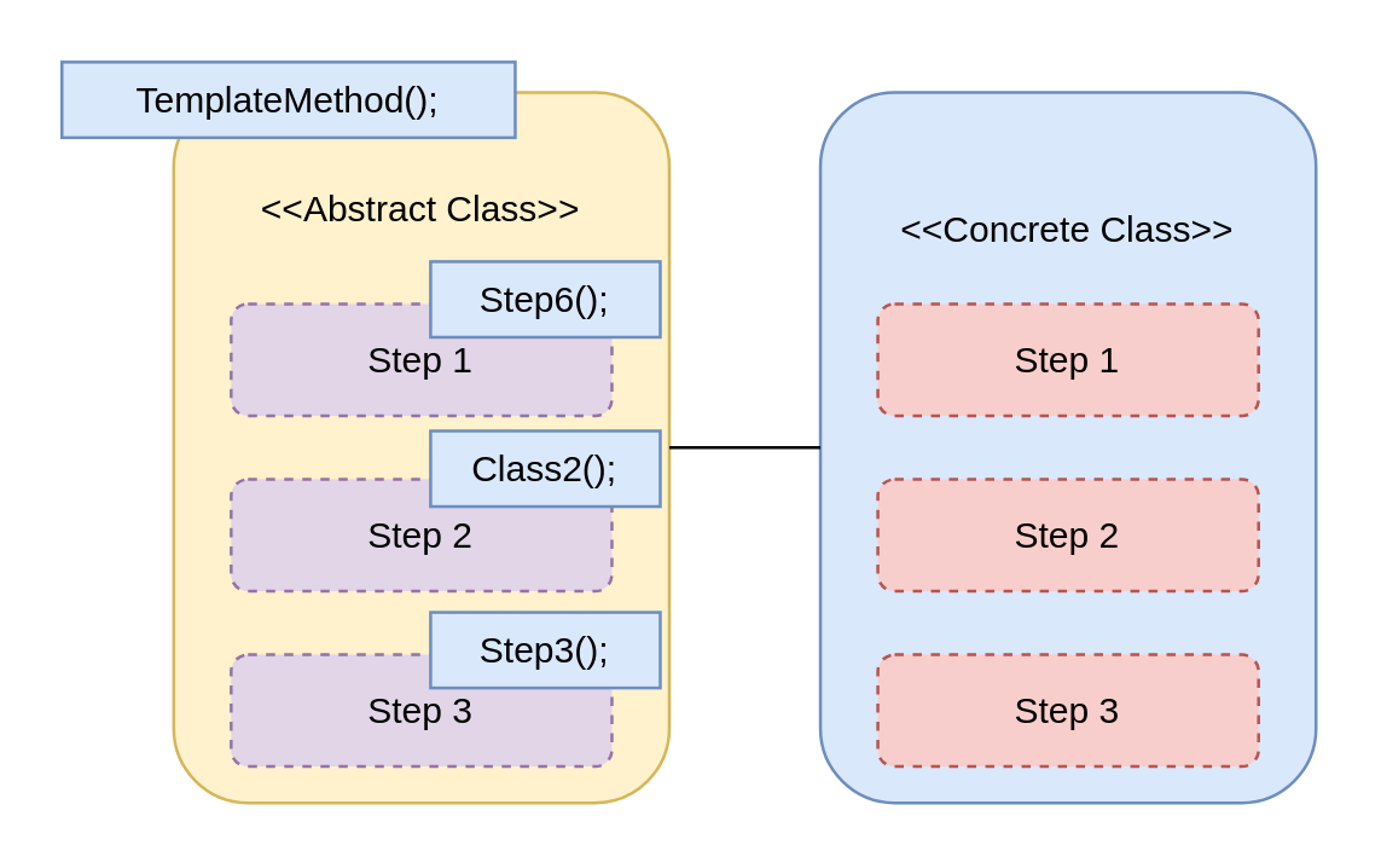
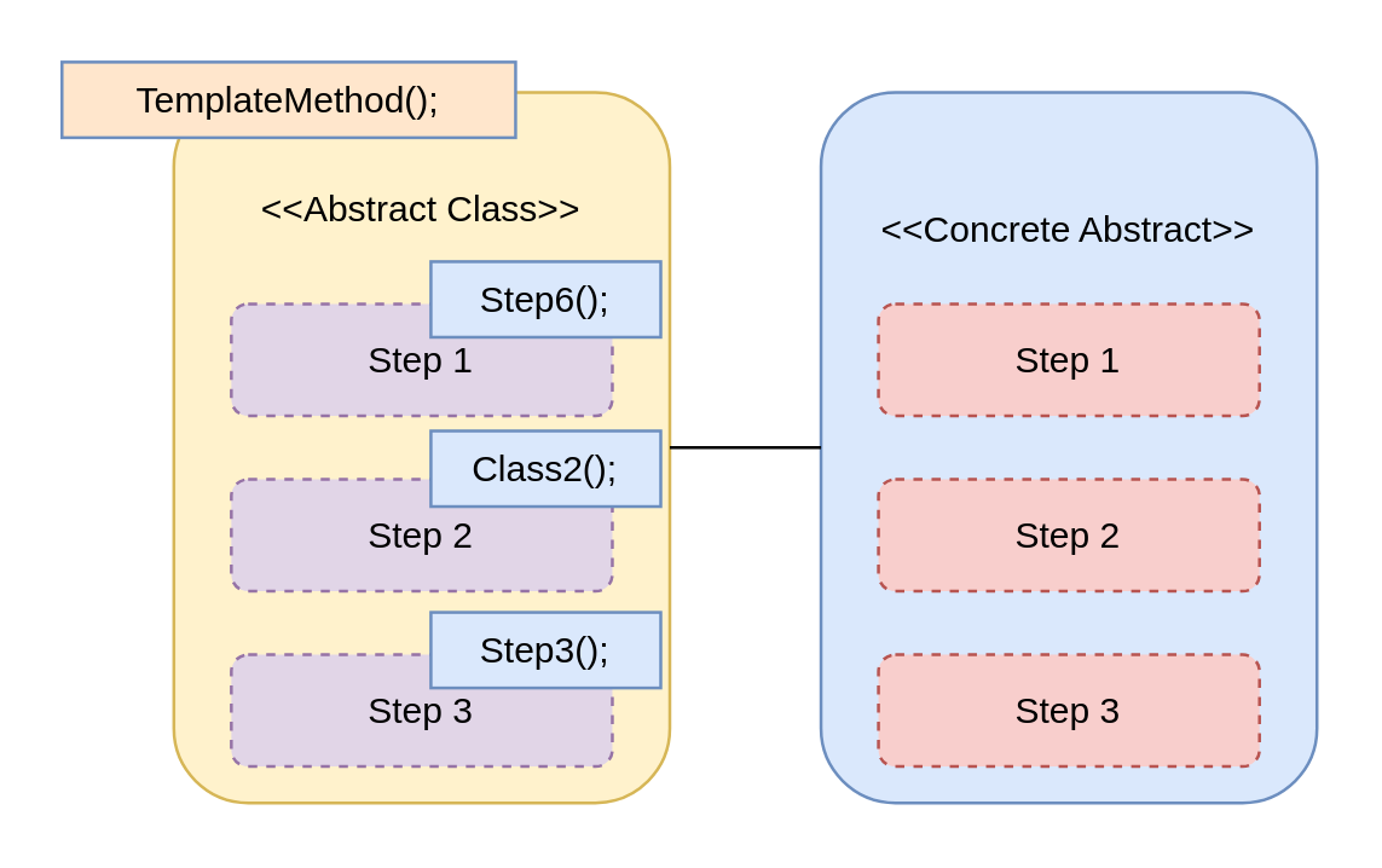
- <mxCell id="6" value="TemplateMethod();" style="rounded=0;whiteSpace=wrap;html=1;fillColor=#dae8fc;strokeColor=#6c8ebf;" vertex="1" parent="1"><mxGeometry x="20" y="20" width="150" height="25" as="geometry" /></mxCell>
+ <mxCell id="6" value="TemplateMethod();" style="rounded=0;whiteSpace=wrap;html=1;fillColor=#ffe6cc;strokeColor=#6c8ebf;" vertex="1" parent="1"><mxGeometry x="20" y="20" width="150" height="25" as="geometry" /></mxCell>
- <mxCell id="10" value="&amp;lt;&amp;lt;Concrete Class&amp;gt;&amp;gt;&lt;br&gt;&lt;br&gt;&lt;br&gt;&lt;br&gt;&lt;br&gt;&lt;br&gt;&lt;br&gt;&lt;br&gt;&lt;br&gt;&lt;br&gt;&lt;br&gt;" style="rounded=1;whiteSpace=wrap;html=1;fillColor=#dae8fc;strokeColor=#6c8ebf;" vertex="1" parent="1"><mxGeometry x="271" y="30" width="164" height="235" as="geometry" /></mxCell>
+ <mxCell id="10" value="&amp;lt;&amp;lt;Concrete Abstract&amp;gt;&amp;gt;&lt;br&gt;&lt;br&gt;&lt;br&gt;&lt;br&gt;&lt;br&gt;&lt;br&gt;&lt;br&gt;&lt;br&gt;&lt;br&gt;&lt;br&gt;&lt;br&gt;" style="rounded=1;whiteSpace=wrap;html=1;fillColor=#dae8fc;strokeColor=#6c8ebf;" vertex="1" parent="1"><mxGeometry x="271" y="30" width="164" height="235" as="geometry" /></mxCell>
